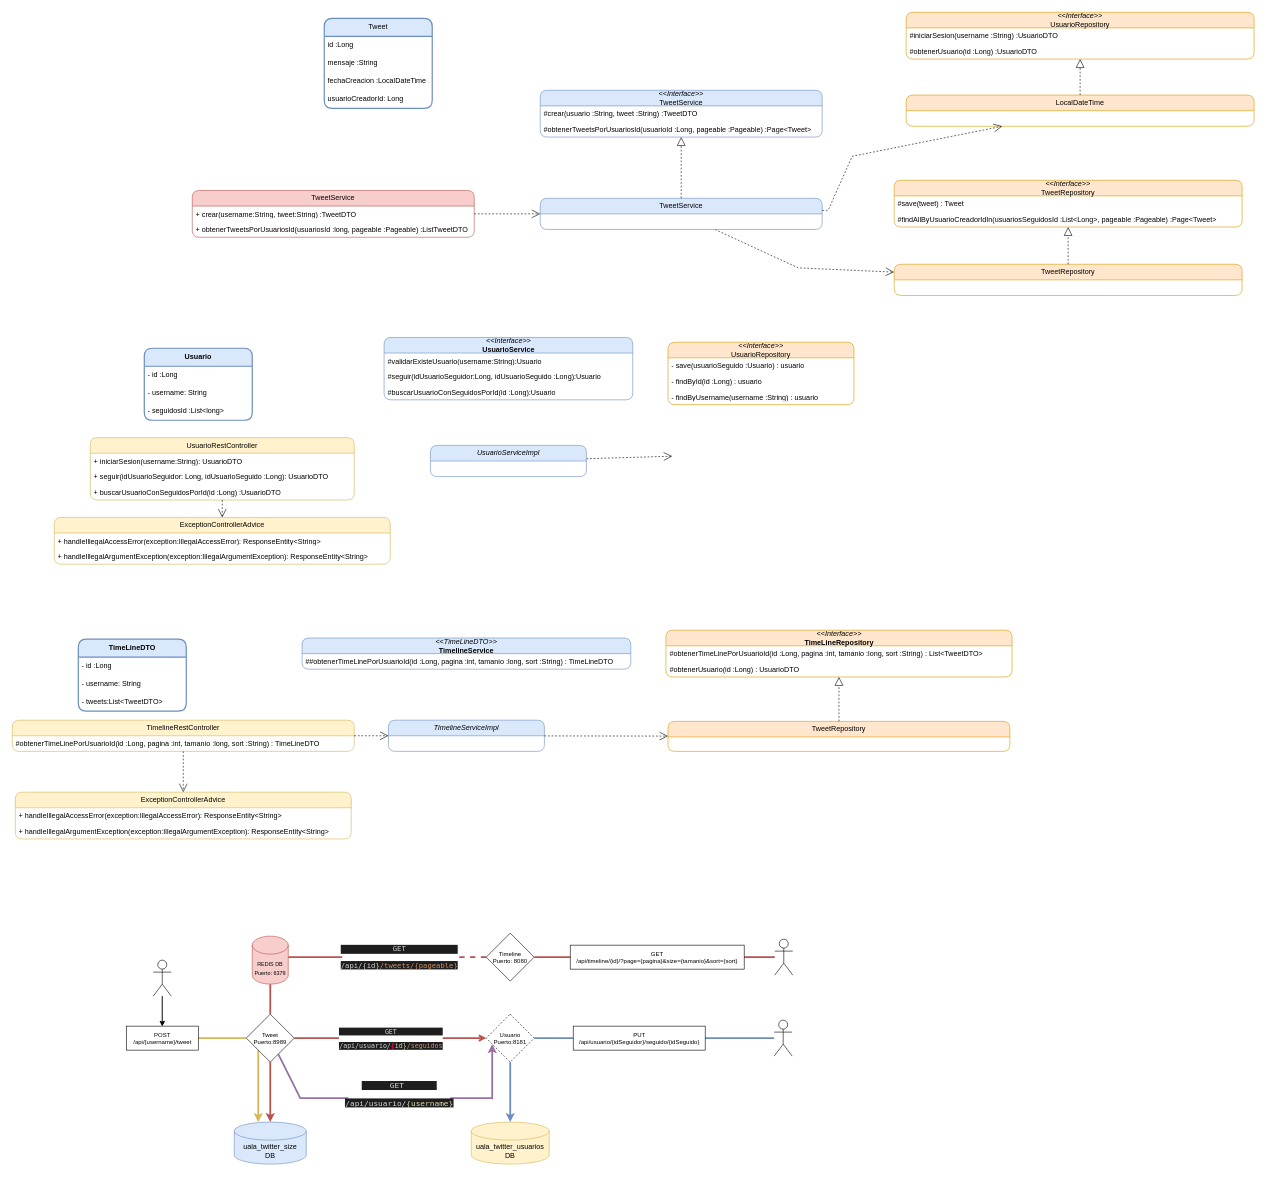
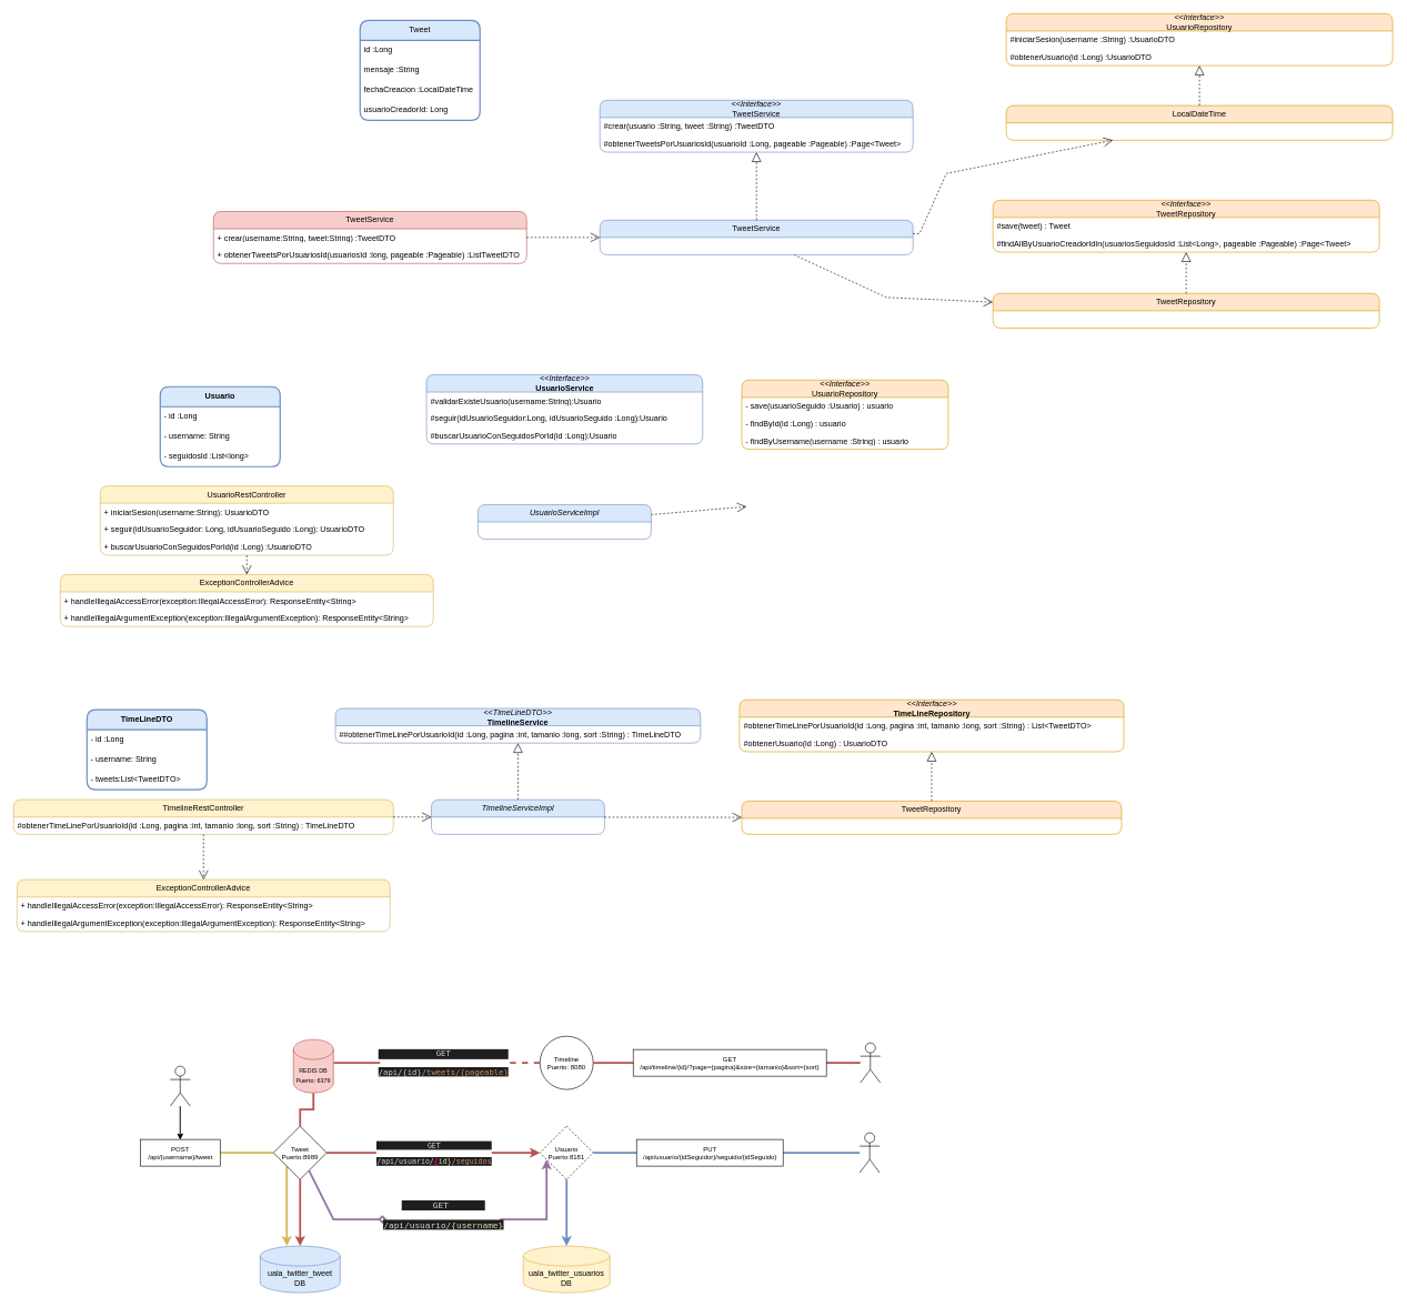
- <mxCell id="30" value="&lt;i&gt;UsuarioServiceImpl&lt;/i&gt;" style="swimlane;fontStyle=0;childLayout=stackLayout;horizontal=1;startSize=26;fillColor=#dae8fc;horizontalStack=0;resizeParent=1;resizeParentMax=0;resizeLast=0;collapsible=1;marginBottom=0;whiteSpace=wrap;html=1;rounded=1;strokeColor=#6c8ebf;" parent="1" vertex="1"><mxGeometry x="717" y="742" width="260" height="52" as="geometry" /></mxCell>
+ <mxCell id="30" value="&lt;i&gt;UsuarioServiceImpl&lt;/i&gt;" style="swimlane;fontStyle=0;childLayout=stackLayout;horizontal=1;startSize=26;fillColor=#dae8fc;horizontalStack=0;resizeParent=1;resizeParentMax=0;resizeLast=0;collapsible=1;marginBottom=0;whiteSpace=wrap;html=1;rounded=1;strokeColor=#6c8ebf;" parent="1" vertex="1"><mxGeometry x="717" y="757" width="260" height="52" as="geometry" /></mxCell>
+ <mxCell id="41" value="" style="endArrow=block;dashed=1;endFill=0;endSize=12;html=1;rounded=0;" parent="1" source="40" target="35" edge="1"><mxGeometry width="160" relative="1" as="geometry"><mxPoint x="860" y="1170" as="sourcePoint" /><mxPoint x="1020" y="1170" as="targetPoint" /></mxGeometry></mxCell>
- <mxCell id="59" value="Timeline&#10;Puerto: 8080" style="rhombus;whiteSpace=wrap;html=1;fontSize=10;" parent="1" vertex="1"><mxGeometry x="810" y="1555" width="80" height="80" as="geometry" /></mxCell>
+ <mxCell id="59" value="Timeline&#10;Puerto: 8080" style="ellipse;whiteSpace=wrap;html=1;fontSize=10;" parent="1" vertex="1"><mxGeometry x="810" y="1555" width="80" height="80" as="geometry" /></mxCell>
- <mxCell id="66" value="&lt;font style=&quot;font-size: 9px;&quot;&gt;REDIS DB&lt;br&gt;Puerto: 6379&lt;/font&gt;" style="shape=cylinder3;whiteSpace=wrap;html=1;boundedLbl=1;backgroundOutline=1;size=15;fillColor=#f8cecc;strokeColor=#b85450;" parent="1" vertex="1"><mxGeometry x="420" y="1560" width="60" height="80" as="geometry" /></mxCell>
+ <mxCell id="66" value="&lt;font style=&quot;font-size: 9px;&quot;&gt;REDIS DB&lt;br&gt;Puerto: 6379&lt;/font&gt;" style="shape=cylinder3;whiteSpace=wrap;html=1;boundedLbl=1;backgroundOutline=1;size=15;fillColor=#f8cecc;strokeColor=#b85450;" parent="1" vertex="1"><mxGeometry x="440" y="1560" width="60" height="80" as="geometry" /></mxCell>
- <mxCell id="54" style="edgeStyle=orthogonalEdgeStyle;rounded=0;orthogonalLoop=1;jettySize=auto;html=1;fillColor=#f8cecc;strokeColor=#b85450;strokeWidth=3;endArrow=open;" parent="1" source="57" target="61" edge="1"><mxGeometry relative="1" as="geometry"><mxPoint x="490" y="1729.77" as="sourcePoint" /><mxPoint x="810" y="1729.77" as="targetPoint" /><Array as="points" /></mxGeometry></mxCell>
+ <mxCell id="54" style="edgeStyle=orthogonalEdgeStyle;rounded=0;orthogonalLoop=1;jettySize=auto;html=1;fillColor=#f8cecc;strokeColor=#b85450;strokeWidth=3;" parent="1" source="57" target="61" edge="1"><mxGeometry relative="1" as="geometry"><mxPoint x="490" y="1729.77" as="sourcePoint" /><mxPoint x="810" y="1729.77" as="targetPoint" /><Array as="points" /></mxGeometry></mxCell>
- <mxCell id="63" value="" style="rounded=0;orthogonalLoop=1;jettySize=auto;html=1;endArrow=none;endFill=0;fillColor=#e1d5e7;strokeColor=#9673a6;strokeWidth=3;" parent="1" source="57" target="64" edge="1"><mxGeometry relative="1" as="geometry"><mxPoint x="340" y="1620" as="sourcePoint" /><mxPoint x="410" y="1670" as="targetPoint" /><Array as="points"><mxPoint x="500" y="1830" /></Array></mxGeometry></mxCell>
+ <mxCell id="63" value="" style="rounded=0;orthogonalLoop=1;jettySize=auto;html=1;endArrow=diamond;endFill=0;fillColor=#e1d5e7;strokeColor=#9673a6;strokeWidth=3;" parent="1" source="57" target="64" edge="1"><mxGeometry relative="1" as="geometry"><mxPoint x="340" y="1620" as="sourcePoint" /><mxPoint x="410" y="1670" as="targetPoint" /><Array as="points"><mxPoint x="500" y="1830" /></Array></mxGeometry></mxCell>
- <mxCell id="62" value="uala_twitter_size&lt;br&gt;DB" style="shape=cylinder3;whiteSpace=wrap;html=1;boundedLbl=1;backgroundOutline=1;size=15;fillColor=#dae8fc;strokeColor=#6c8ebf;" parent="1" vertex="1"><mxGeometry x="390" y="1870" width="120" height="70" as="geometry" /></mxCell>
+ <mxCell id="62" value="uala_twitter_tweet&lt;br&gt;DB" style="shape=cylinder3;whiteSpace=wrap;html=1;boundedLbl=1;backgroundOutline=1;size=15;fillColor=#dae8fc;strokeColor=#6c8ebf;" parent="1" vertex="1"><mxGeometry x="390" y="1870" width="120" height="70" as="geometry" /></mxCell>
